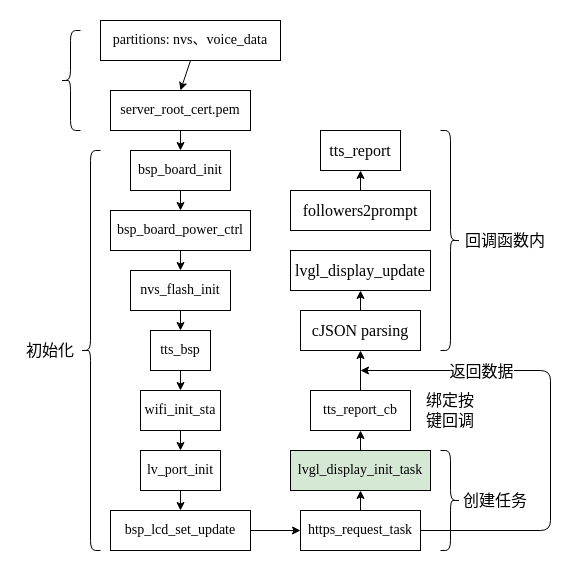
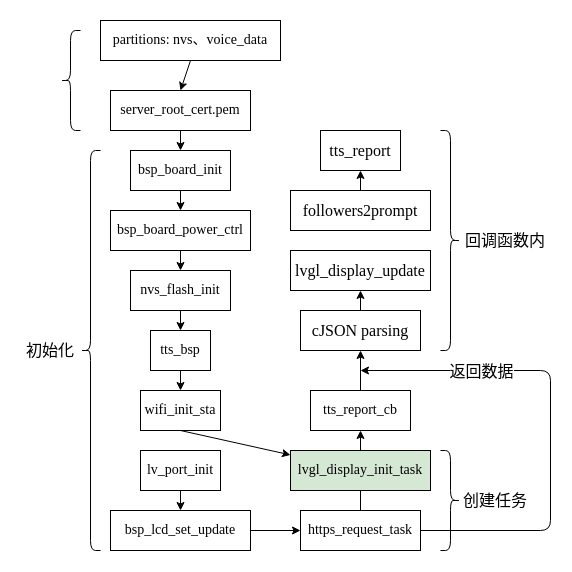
- <mxCell id="30" value="绑定按键回调" style="text;html=1;strokeColor=none;fillColor=none;align=center;verticalAlign=middle;whiteSpace=wrap;rounded=0;fontFamily=Times New Roman;fontSize=16;" parent="1" vertex="1"><mxGeometry x="420" y="390" width="60" height="40" as="geometry" /></mxCell>
- <mxCell id="14" style="edgeStyle=none;html=1;exitX=0.5;exitY=1;exitDx=0;exitDy=0;entryX=0.5;entryY=0;entryDx=0;entryDy=0;fontSize=14;fontFamily=Times New Roman;" parent="1" source="15" target="17" edge="1"><mxGeometry relative="1" as="geometry" /></mxCell>
+ <mxCell id="14" style="edgeStyle=none;html=1;exitX=0.5;exitY=1;exitDx=0;exitDy=0;fontSize=14;fontFamily=Times New Roman;" parent="1" source="15" target="23" edge="1"><mxGeometry relative="1" as="geometry" /></mxCell>
- <mxCell id="18" style="edgeStyle=none;html=1;exitX=0.5;exitY=0;exitDx=0;exitDy=0;entryX=0.5;entryY=1;entryDx=0;entryDy=0;fontSize=14;fontFamily=Times New Roman;" parent="1" source="21" target="23" edge="1"><mxGeometry relative="1" as="geometry" /></mxCell>
+ <mxCell id="18" style="edgeStyle=none;html=1;exitX=0.5;exitY=0;exitDx=0;exitDy=0;entryX=0.5;entryY=1;entryDx=0;entryDy=0;fontSize=14;fontFamily=Times New Roman;endArrow=none;" parent="1" source="21" target="23" edge="1"><mxGeometry relative="1" as="geometry" /></mxCell>
